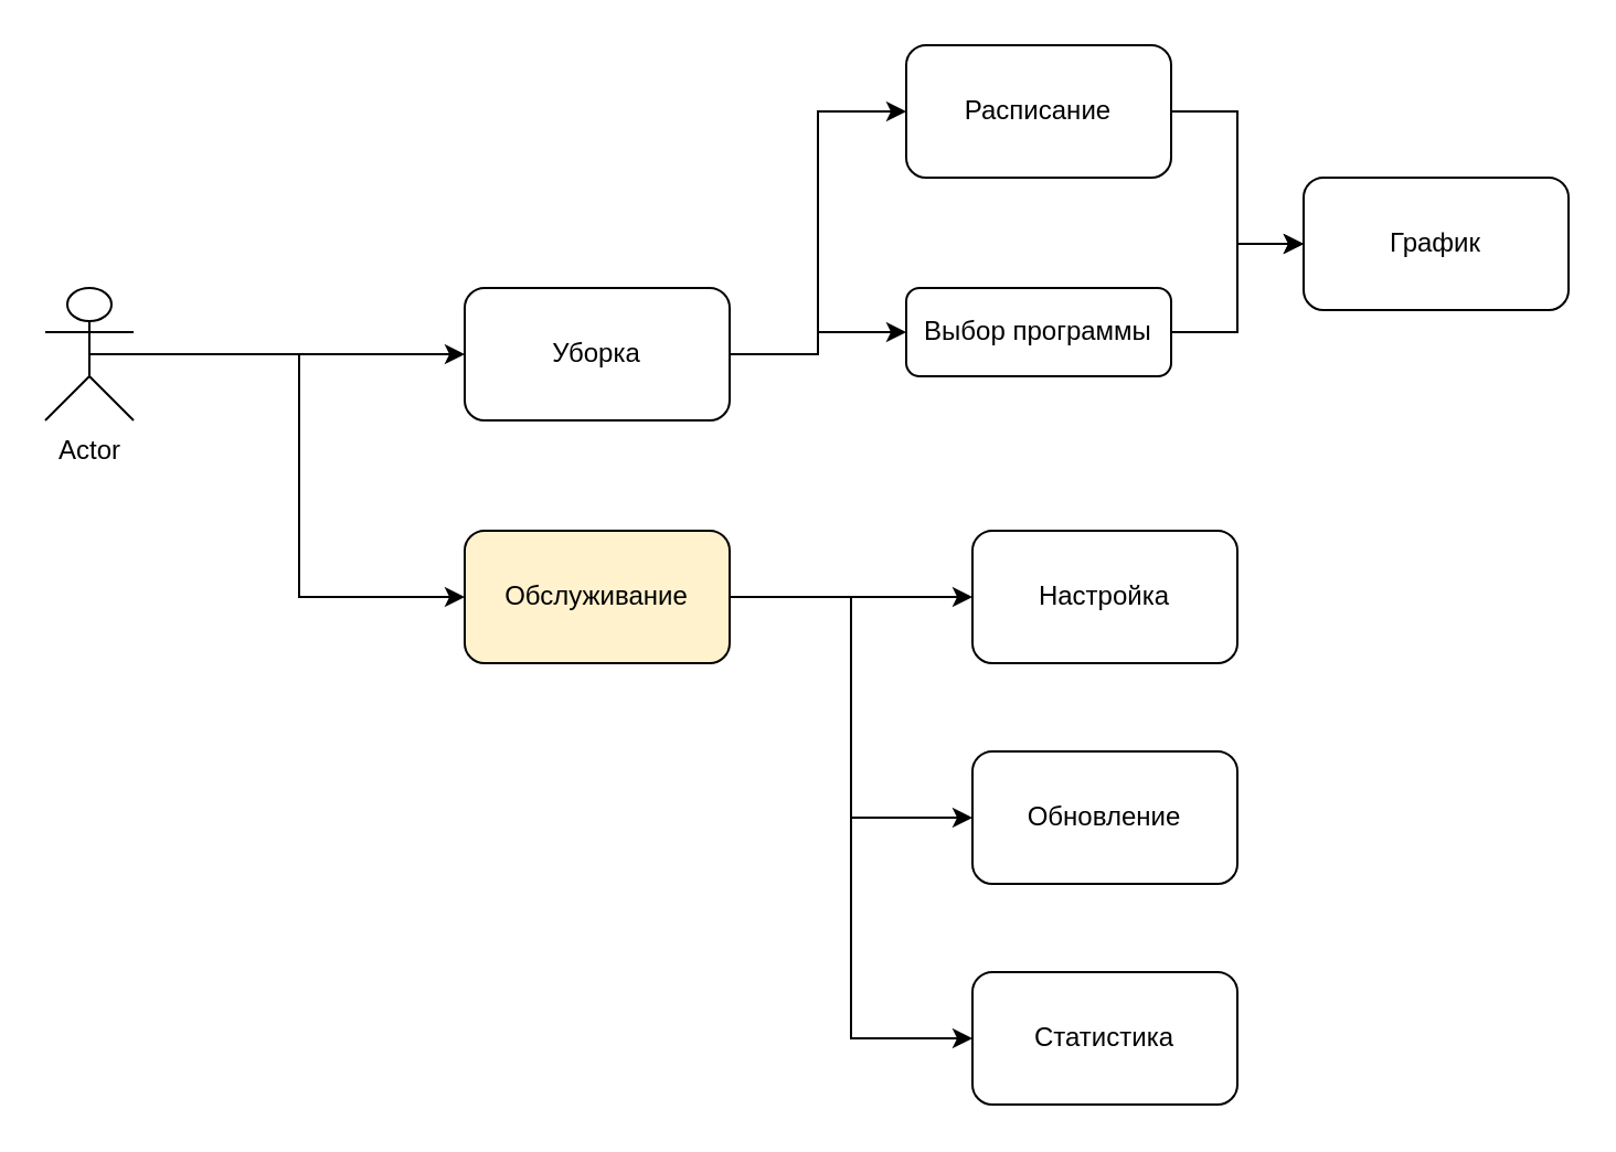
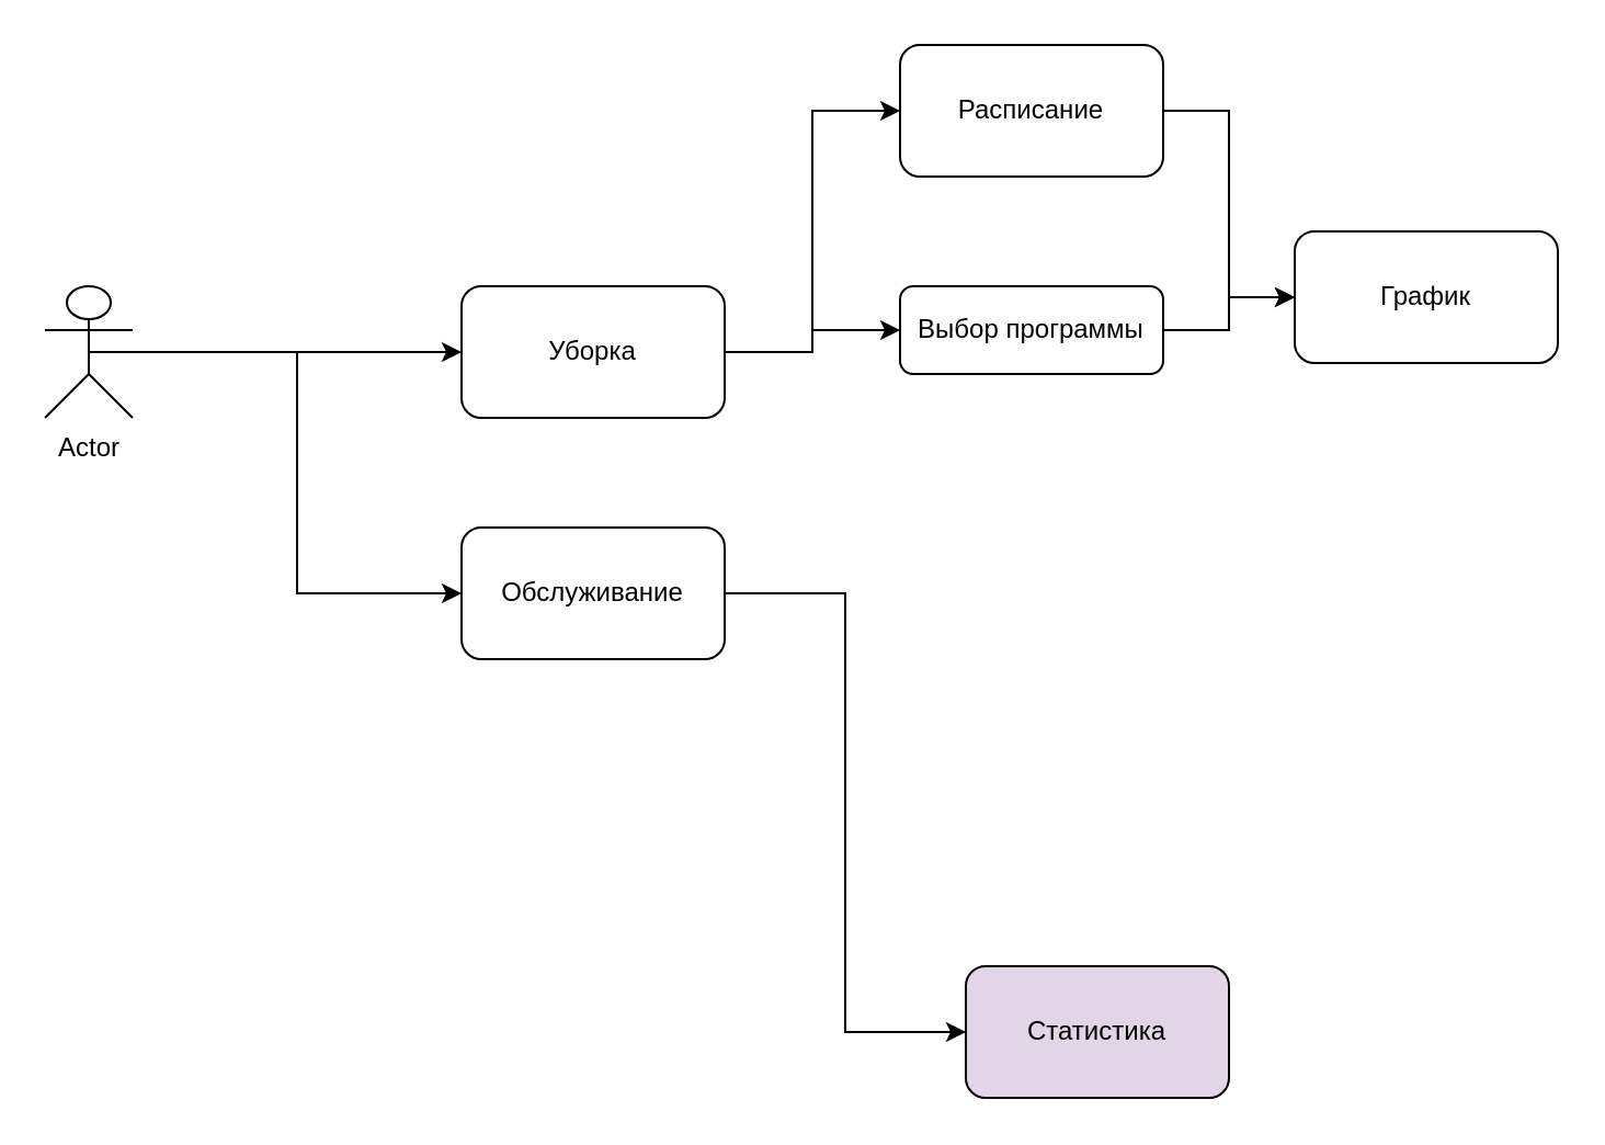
- <mxCell id="19" value="График" style="rounded=1;whiteSpace=wrap;html=1;" vertex="1" parent="1"><mxGeometry x="590" y="80" width="120" height="60" as="geometry" /></mxCell>
+ <mxCell id="19" value="График" style="rounded=1;whiteSpace=wrap;html=1;" vertex="1" parent="1"><mxGeometry x="590" y="105" width="120" height="60" as="geometry" /></mxCell>
- <mxCell id="8" value="Обслуживание" style="rounded=1;whiteSpace=wrap;html=1;fillColor=#fff2cc;" vertex="1" parent="1"><mxGeometry x="210" y="240" width="120" height="60" as="geometry" /></mxCell>
+ <mxCell id="8" value="Обслуживание" style="rounded=1;whiteSpace=wrap;html=1;" vertex="1" parent="1"><mxGeometry x="210" y="240" width="120" height="60" as="geometry" /></mxCell>
- <mxCell id="5" value="" style="edgeStyle=orthogonalEdgeStyle;rounded=0;orthogonalLoop=1;jettySize=auto;html=1;" edge="1" parent="1" source="8" target="12"><mxGeometry relative="1" as="geometry" /></mxCell>
- <mxCell id="12" value="Настройка" style="whiteSpace=wrap;html=1;rounded=1;" vertex="1" parent="1"><mxGeometry x="440" y="240" width="120" height="60" as="geometry" /></mxCell>
- <mxCell id="6" style="edgeStyle=orthogonalEdgeStyle;rounded=0;orthogonalLoop=1;jettySize=auto;html=1;exitX=1;exitY=0.5;exitDx=0;exitDy=0;entryX=0;entryY=0.5;entryDx=0;entryDy=0;" edge="1" parent="1" source="8" target="13"><mxGeometry relative="1" as="geometry" /></mxCell>
- <mxCell id="13" value="Обновление" style="rounded=1;whiteSpace=wrap;html=1;" vertex="1" parent="1"><mxGeometry x="440" y="340" width="120" height="60" as="geometry" /></mxCell>
- <mxCell id="14" value="Статистика" style="rounded=1;whiteSpace=wrap;html=1;" vertex="1" parent="1"><mxGeometry x="440" y="440" width="120" height="60" as="geometry" /></mxCell>
+ <mxCell id="14" value="Статистика" style="rounded=1;whiteSpace=wrap;html=1;fillColor=#e1d5e7;" vertex="1" parent="1"><mxGeometry x="440" y="440" width="120" height="60" as="geometry" /></mxCell>
